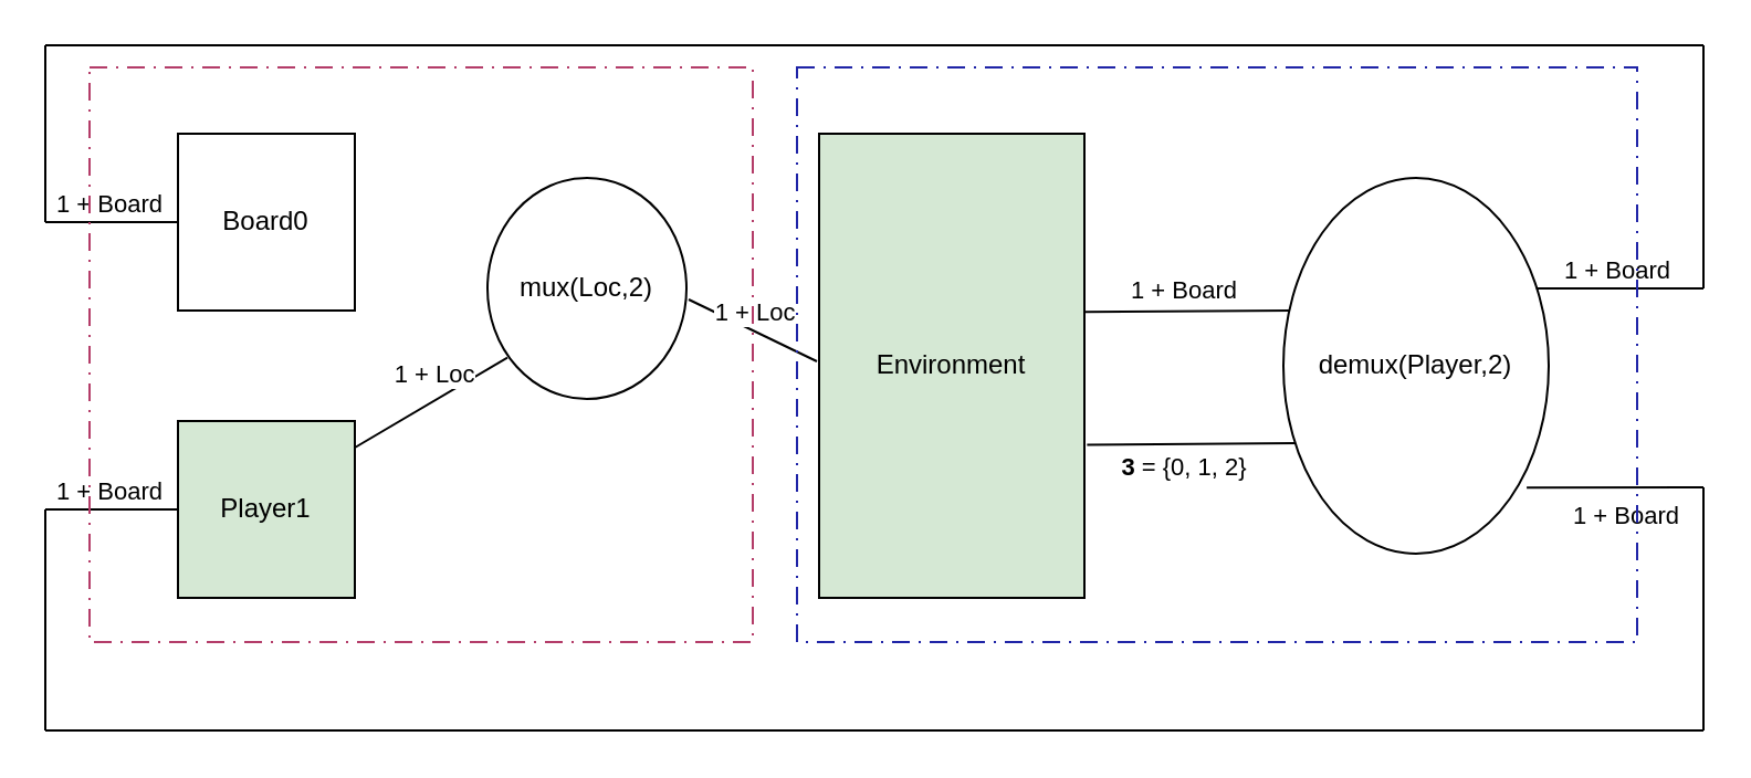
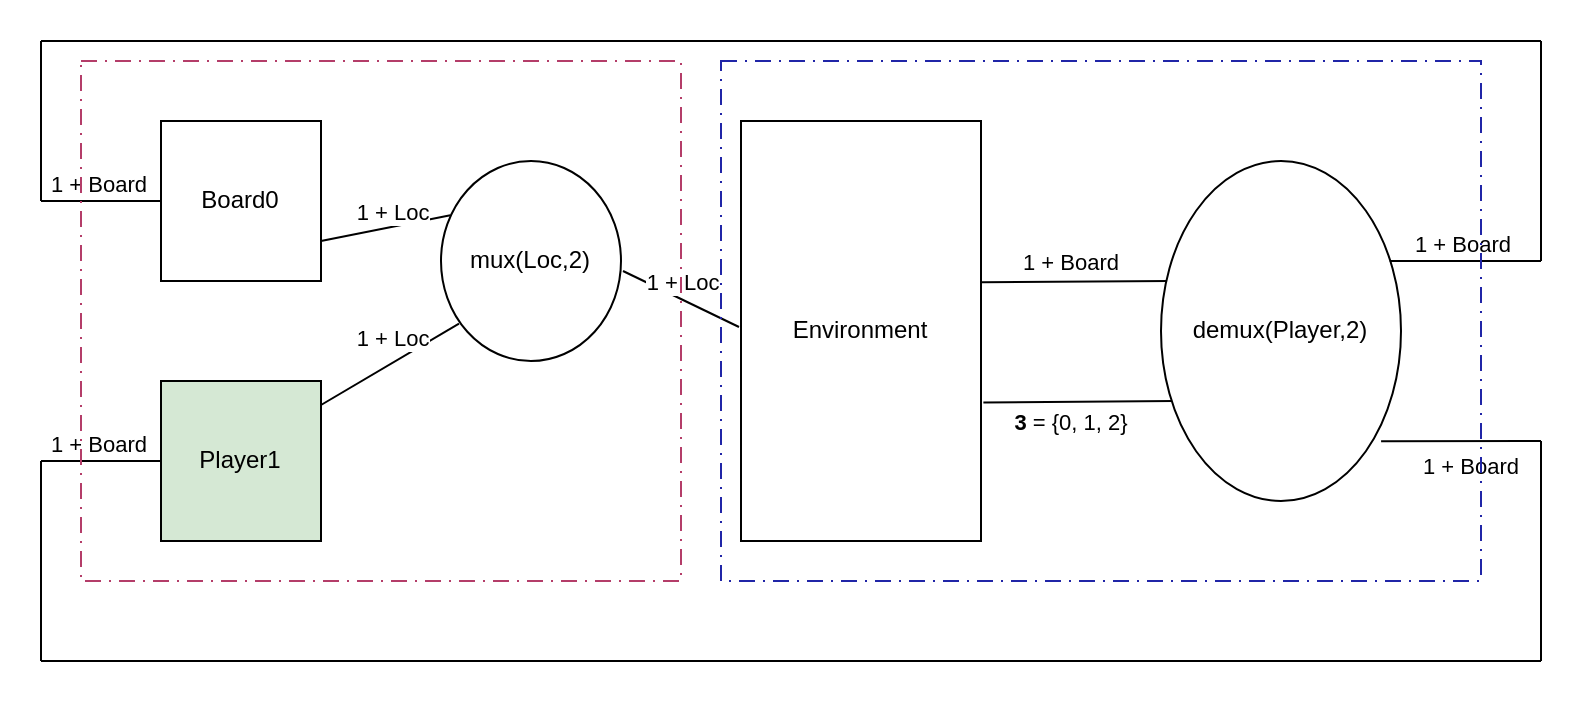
+ <mxCell id="7" value="" style="endArrow=none;html=1;rounded=0;exitX=1;exitY=0.75;exitDx=0;exitDy=0;entryX=0.052;entryY=0.271;entryDx=0;entryDy=0;entryPerimeter=0;" parent="1" source="2" target="4" edge="1"><mxGeometry width="50" height="50" relative="1" as="geometry"><mxPoint x="420" y="340" as="sourcePoint" /><mxPoint x="470" y="290" as="targetPoint" /></mxGeometry></mxCell>
+ <mxCell id="8" value="1 + Loc" style="edgeLabel;html=1;align=center;verticalAlign=bottom;resizable=0;points=[];labelPosition=center;verticalLabelPosition=top;" parent="7" vertex="1" connectable="0"><mxGeometry x="0.081" y="-1" relative="1" as="geometry"><mxPoint as="offset" /></mxGeometry></mxCell>
- <mxCell id="9" value="Environment" style="rounded=0;whiteSpace=wrap;html=1;fillColor=#d5e8d4;" parent="1" vertex="1"><mxGeometry x="370" y="60" width="120" height="210" as="geometry" /></mxCell>
+ <mxCell id="9" value="Environment" style="rounded=0;whiteSpace=wrap;html=1;" parent="1" vertex="1"><mxGeometry x="370" y="60" width="120" height="210" as="geometry" /></mxCell>
